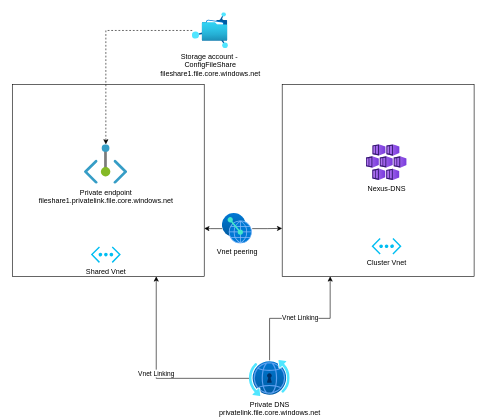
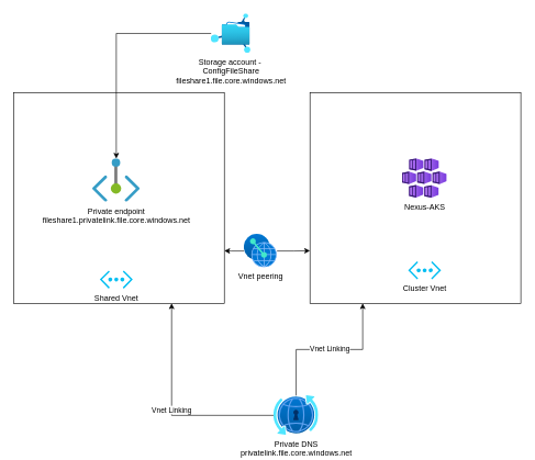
- <mxCell id="4" style="edgeStyle=orthogonalEdgeStyle;rounded=0;orthogonalLoop=1;jettySize=auto;html=1;dashed=1;" edge="1" parent="1" source="5" target="7"><mxGeometry relative="1" as="geometry" /></mxCell>
+ <mxCell id="4" style="edgeStyle=orthogonalEdgeStyle;rounded=0;orthogonalLoop=1;jettySize=auto;html=1;" edge="1" parent="1" source="5" target="7"><mxGeometry relative="1" as="geometry" /></mxCell>
- <mxCell id="8" value="Nexus-DNS" style="aspect=fixed;html=1;points=[];align=center;image;fontSize=12;image=img/lib/azure2/compute/Kubernetes_Services.svg;" vertex="1" parent="1"><mxGeometry x="610" y="240" width="68" height="60" as="geometry" /></mxCell>
+ <mxCell id="8" value="Nexus-AKS" style="aspect=fixed;html=1;points=[];align=center;image;fontSize=12;image=img/lib/azure2/compute/Kubernetes_Services.svg;" vertex="1" parent="1"><mxGeometry x="610" y="240" width="68" height="60" as="geometry" /></mxCell>
